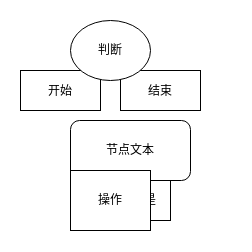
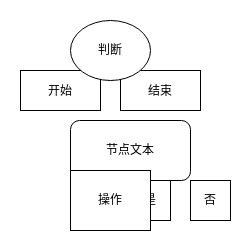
+ <mxCell id="7" value="否" style="shape=rectangle;whiteSpace=wrap" parent="5" vertex="1"><mxGeometry x="120" y="160" width="40" height="40" as="geometry" /></mxCell>
